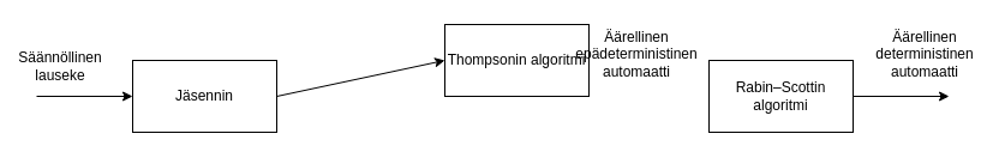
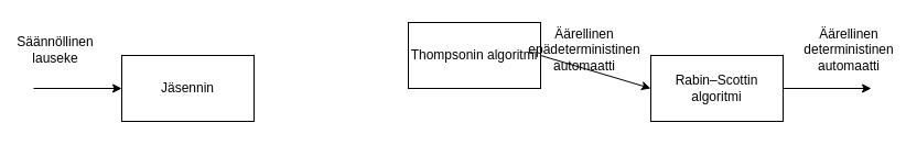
- <mxCell id="10" value="Säännöllinen lauseke" style="text;html=1;strokeColor=none;fillColor=none;align=center;verticalAlign=middle;whiteSpace=wrap;rounded=0;" parent="1" vertex="1"><mxGeometry x="20" y="40" width="60" height="30" as="geometry" /></mxCell>
+ <mxCell id="10" value="Säännöllinen lauseke" style="text;html=1;strokeColor=none;fillColor=none;align=center;verticalAlign=middle;whiteSpace=wrap;rounded=0;" parent="1" vertex="1"><mxGeometry x="20" y="30" width="60" height="30" as="geometry" /></mxCell>
+ <mxCell id="7" value="" style="endArrow=classic;html=1;rounded=0;exitX=1;exitY=0.5;exitDx=0;exitDy=0;entryX=0;entryY=0.5;entryDx=0;entryDy=0;" parent="1" source="3" target="4" edge="1"><mxGeometry width="50" height="50" relative="1" as="geometry"><mxPoint x="450" y="290" as="sourcePoint" /><mxPoint x="500" y="240" as="targetPoint" /></mxGeometry></mxCell>
- <mxCell id="6" value="" style="endArrow=classic;html=1;rounded=0;exitX=1;exitY=0.5;exitDx=0;exitDy=0;entryX=0;entryY=0.5;entryDx=0;entryDy=0;" parent="1" source="2" target="3" edge="1"><mxGeometry width="50" height="50" relative="1" as="geometry"><mxPoint x="110" y="250" as="sourcePoint" /><mxPoint x="160" y="200" as="targetPoint" /></mxGeometry></mxCell>
